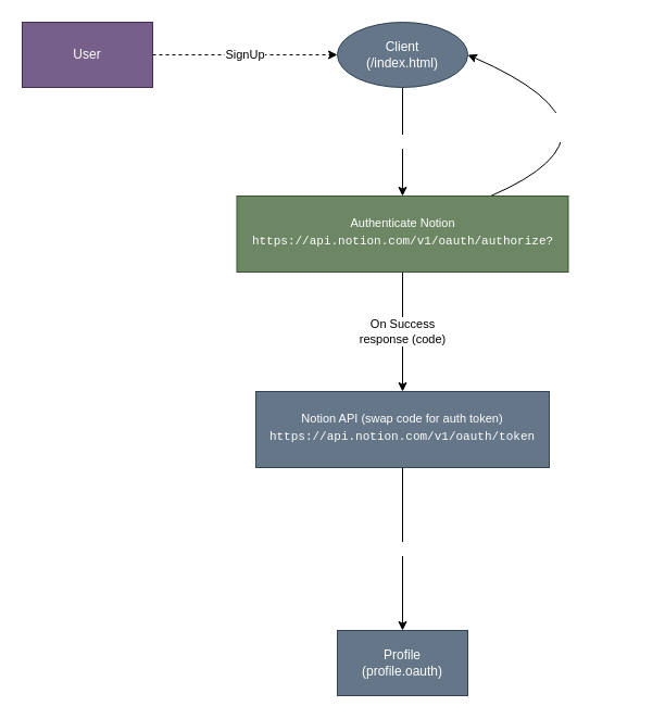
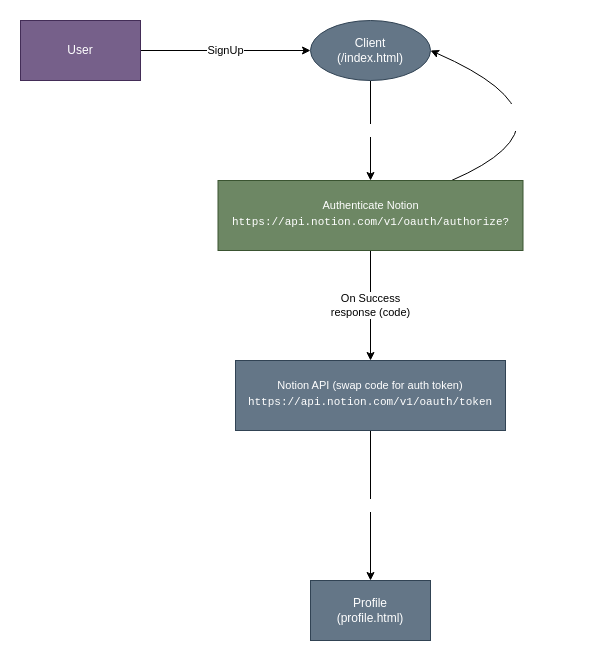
- <mxCell id="2" value="SignUp" style="edgeStyle=none;html=1;entryX=0;entryY=0.5;entryDx=0;entryDy=0;dashed=1;" parent="1" source="3" target="11" edge="1"><mxGeometry relative="1" as="geometry"><mxPoint x="320" y="110" as="targetPoint" /></mxGeometry></mxCell>
+ <mxCell id="2" value="SignUp" style="edgeStyle=none;html=1;entryX=0;entryY=0.5;entryDx=0;entryDy=0;" parent="1" source="3" target="11" edge="1"><mxGeometry relative="1" as="geometry"><mxPoint x="320" y="110" as="targetPoint" /></mxGeometry></mxCell>
- <mxCell id="12" value="Profile&lt;br&gt;(profile.oauth)" style="whiteSpace=wrap;html=1;fillColor=#647687;fontColor=#ffffff;strokeColor=#314354;" parent="1" vertex="1"><mxGeometry x="310" y="580" width="120" height="60" as="geometry" /></mxCell>
+ <mxCell id="12" value="Profile&lt;br&gt;(profile.html)" style="whiteSpace=wrap;html=1;fillColor=#647687;fontColor=#ffffff;strokeColor=#314354;" parent="1" vertex="1"><mxGeometry x="310" y="580" width="120" height="60" as="geometry" /></mxCell>
